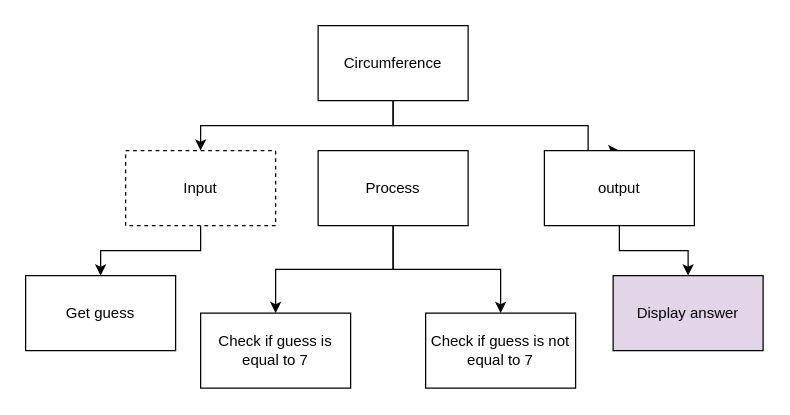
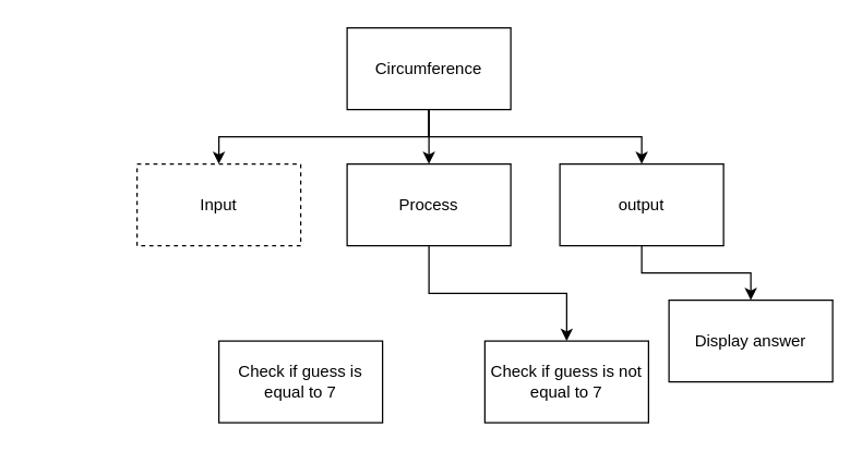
+ <mxCell id="2" value="" style="edgeStyle=none;html=1;" parent="1" source="5" target="10" edge="1"><mxGeometry relative="1" as="geometry" /></mxCell>
- <mxCell id="12" value="output" style="rounded=0;whiteSpace=wrap;html=1;" parent="1" vertex="1"><mxGeometry x="435" y="120" width="120" height="60" as="geometry" /></mxCell>
+ <mxCell id="12" value="output" style="rounded=0;whiteSpace=wrap;html=1;" parent="1" vertex="1"><mxGeometry x="410" y="120" width="120" height="60" as="geometry" /></mxCell>
- <mxCell id="6" value="" style="edgeStyle=orthogonalEdgeStyle;rounded=0;html=1;" parent="1" source="7" target="13" edge="1"><mxGeometry relative="1" as="geometry" /></mxCell>
- <mxCell id="8" value="" style="edgeStyle=orthogonalEdgeStyle;rounded=0;html=1;" parent="1" source="10" target="14" edge="1"><mxGeometry relative="1" as="geometry" /></mxCell>
- <mxCell id="13" value="Get guess" style="rounded=0;whiteSpace=wrap;html=1;" parent="1" vertex="1"><mxGeometry x="20" y="220" width="120" height="60" as="geometry" /></mxCell>
- <mxCell id="15" value="Display answer" style="rounded=0;whiteSpace=wrap;html=1;fillColor=#e1d5e7;" parent="1" vertex="1"><mxGeometry x="490" y="220" width="120" height="60" as="geometry" /></mxCell>
+ <mxCell id="15" value="Display answer" style="rounded=0;whiteSpace=wrap;html=1;" parent="1" vertex="1"><mxGeometry x="490" y="220" width="120" height="60" as="geometry" /></mxCell>
- <mxCell id="16" value="Check if guess is not equal to 7" style="rounded=0;whiteSpace=wrap;html=1;" vertex="1" parent="1"><mxGeometry x="340" y="250" width="120" height="60" as="geometry" /></mxCell>
+ <mxCell id="16" value="Check if guess is not equal to 7" style="rounded=0;whiteSpace=wrap;html=1;" vertex="1" parent="1"><mxGeometry x="355" y="250" width="120" height="60" as="geometry" /></mxCell>
